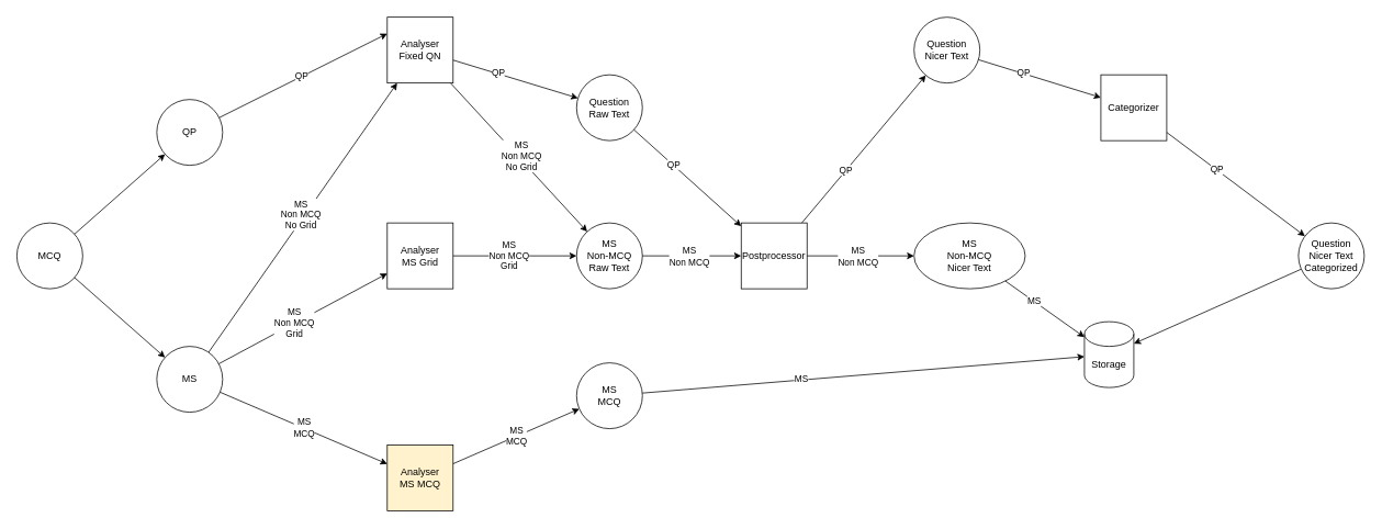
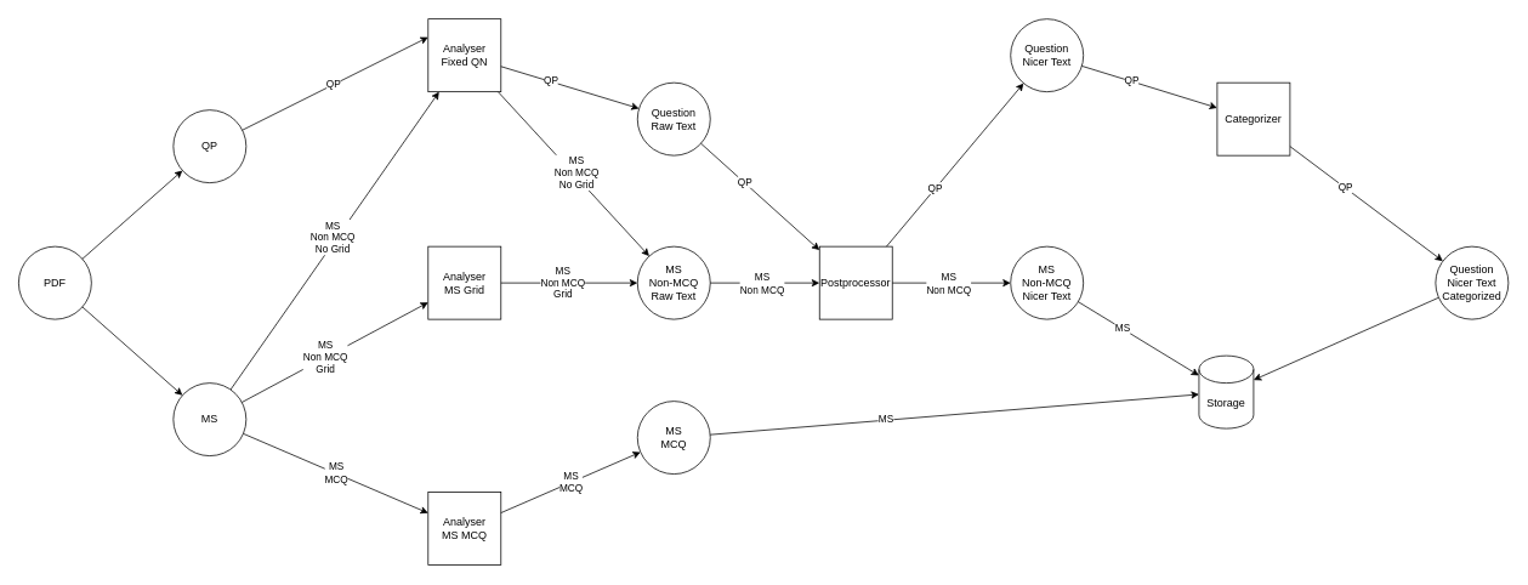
- <mxCell id="45" value="MCQ" style="ellipse;whiteSpace=wrap;html=1;aspect=fixed;" parent="1" vertex="1"><mxGeometry x="20" y="270" width="80" height="80" as="geometry" /></mxCell>
+ <mxCell id="45" value="PDF" style="ellipse;whiteSpace=wrap;html=1;aspect=fixed;" parent="1" vertex="1"><mxGeometry x="20" y="270" width="80" height="80" as="geometry" /></mxCell>
- <mxCell id="31" value="MS&lt;br&gt;Non-MCQ&lt;br&gt;Nicer Text" style="ellipse;whiteSpace=wrap;html=1;aspect=fixed;" parent="1" vertex="1"><mxGeometry x="1110" y="270" width="135" height="80" as="geometry" /></mxCell>
+ <mxCell id="31" value="MS&lt;br&gt;Non-MCQ&lt;br&gt;Nicer Text" style="ellipse;whiteSpace=wrap;html=1;aspect=fixed;" parent="1" vertex="1"><mxGeometry x="1110" y="270" width="80" height="80" as="geometry" /></mxCell>
- <mxCell id="4" value="Analyser&lt;br&gt;MS MCQ" style="whiteSpace=wrap;html=1;aspect=fixed;fillColor=#fff2cc;" parent="1" vertex="1"><mxGeometry x="470" y="540" width="80" height="80" as="geometry" /></mxCell>
+ <mxCell id="4" value="Analyser&lt;br&gt;MS MCQ" style="whiteSpace=wrap;html=1;aspect=fixed;" parent="1" vertex="1"><mxGeometry x="470" y="540" width="80" height="80" as="geometry" /></mxCell>
